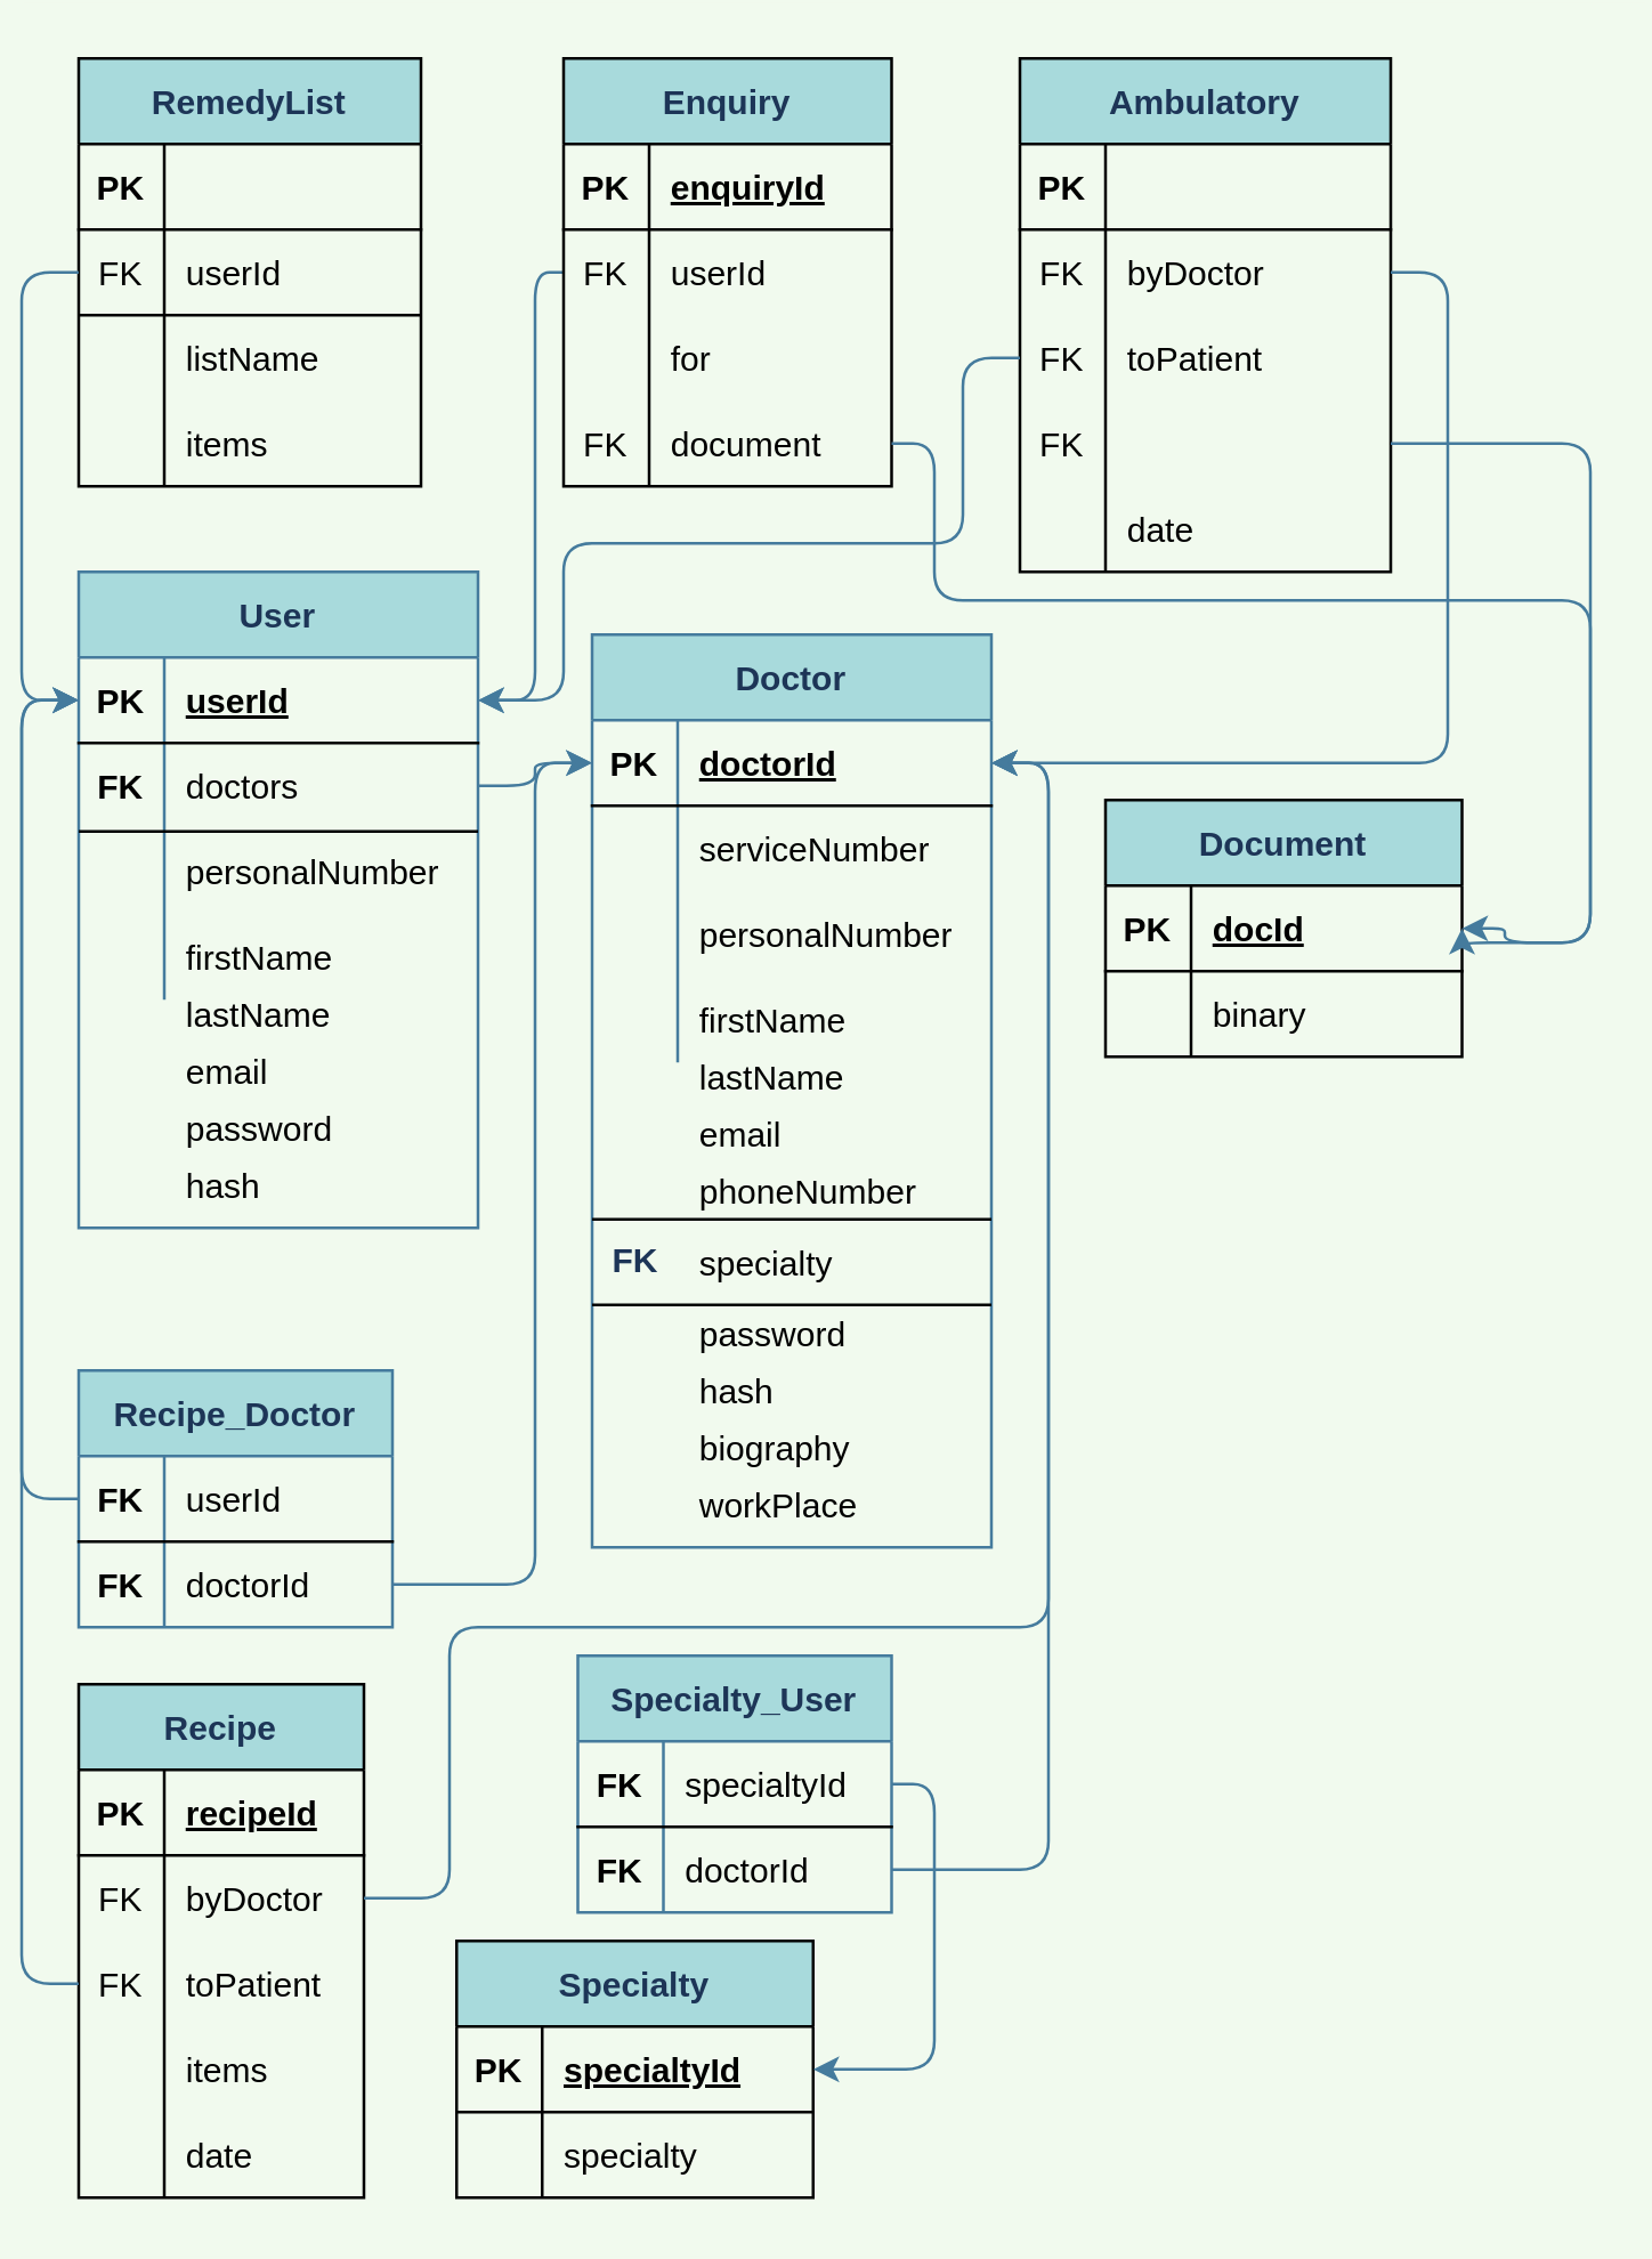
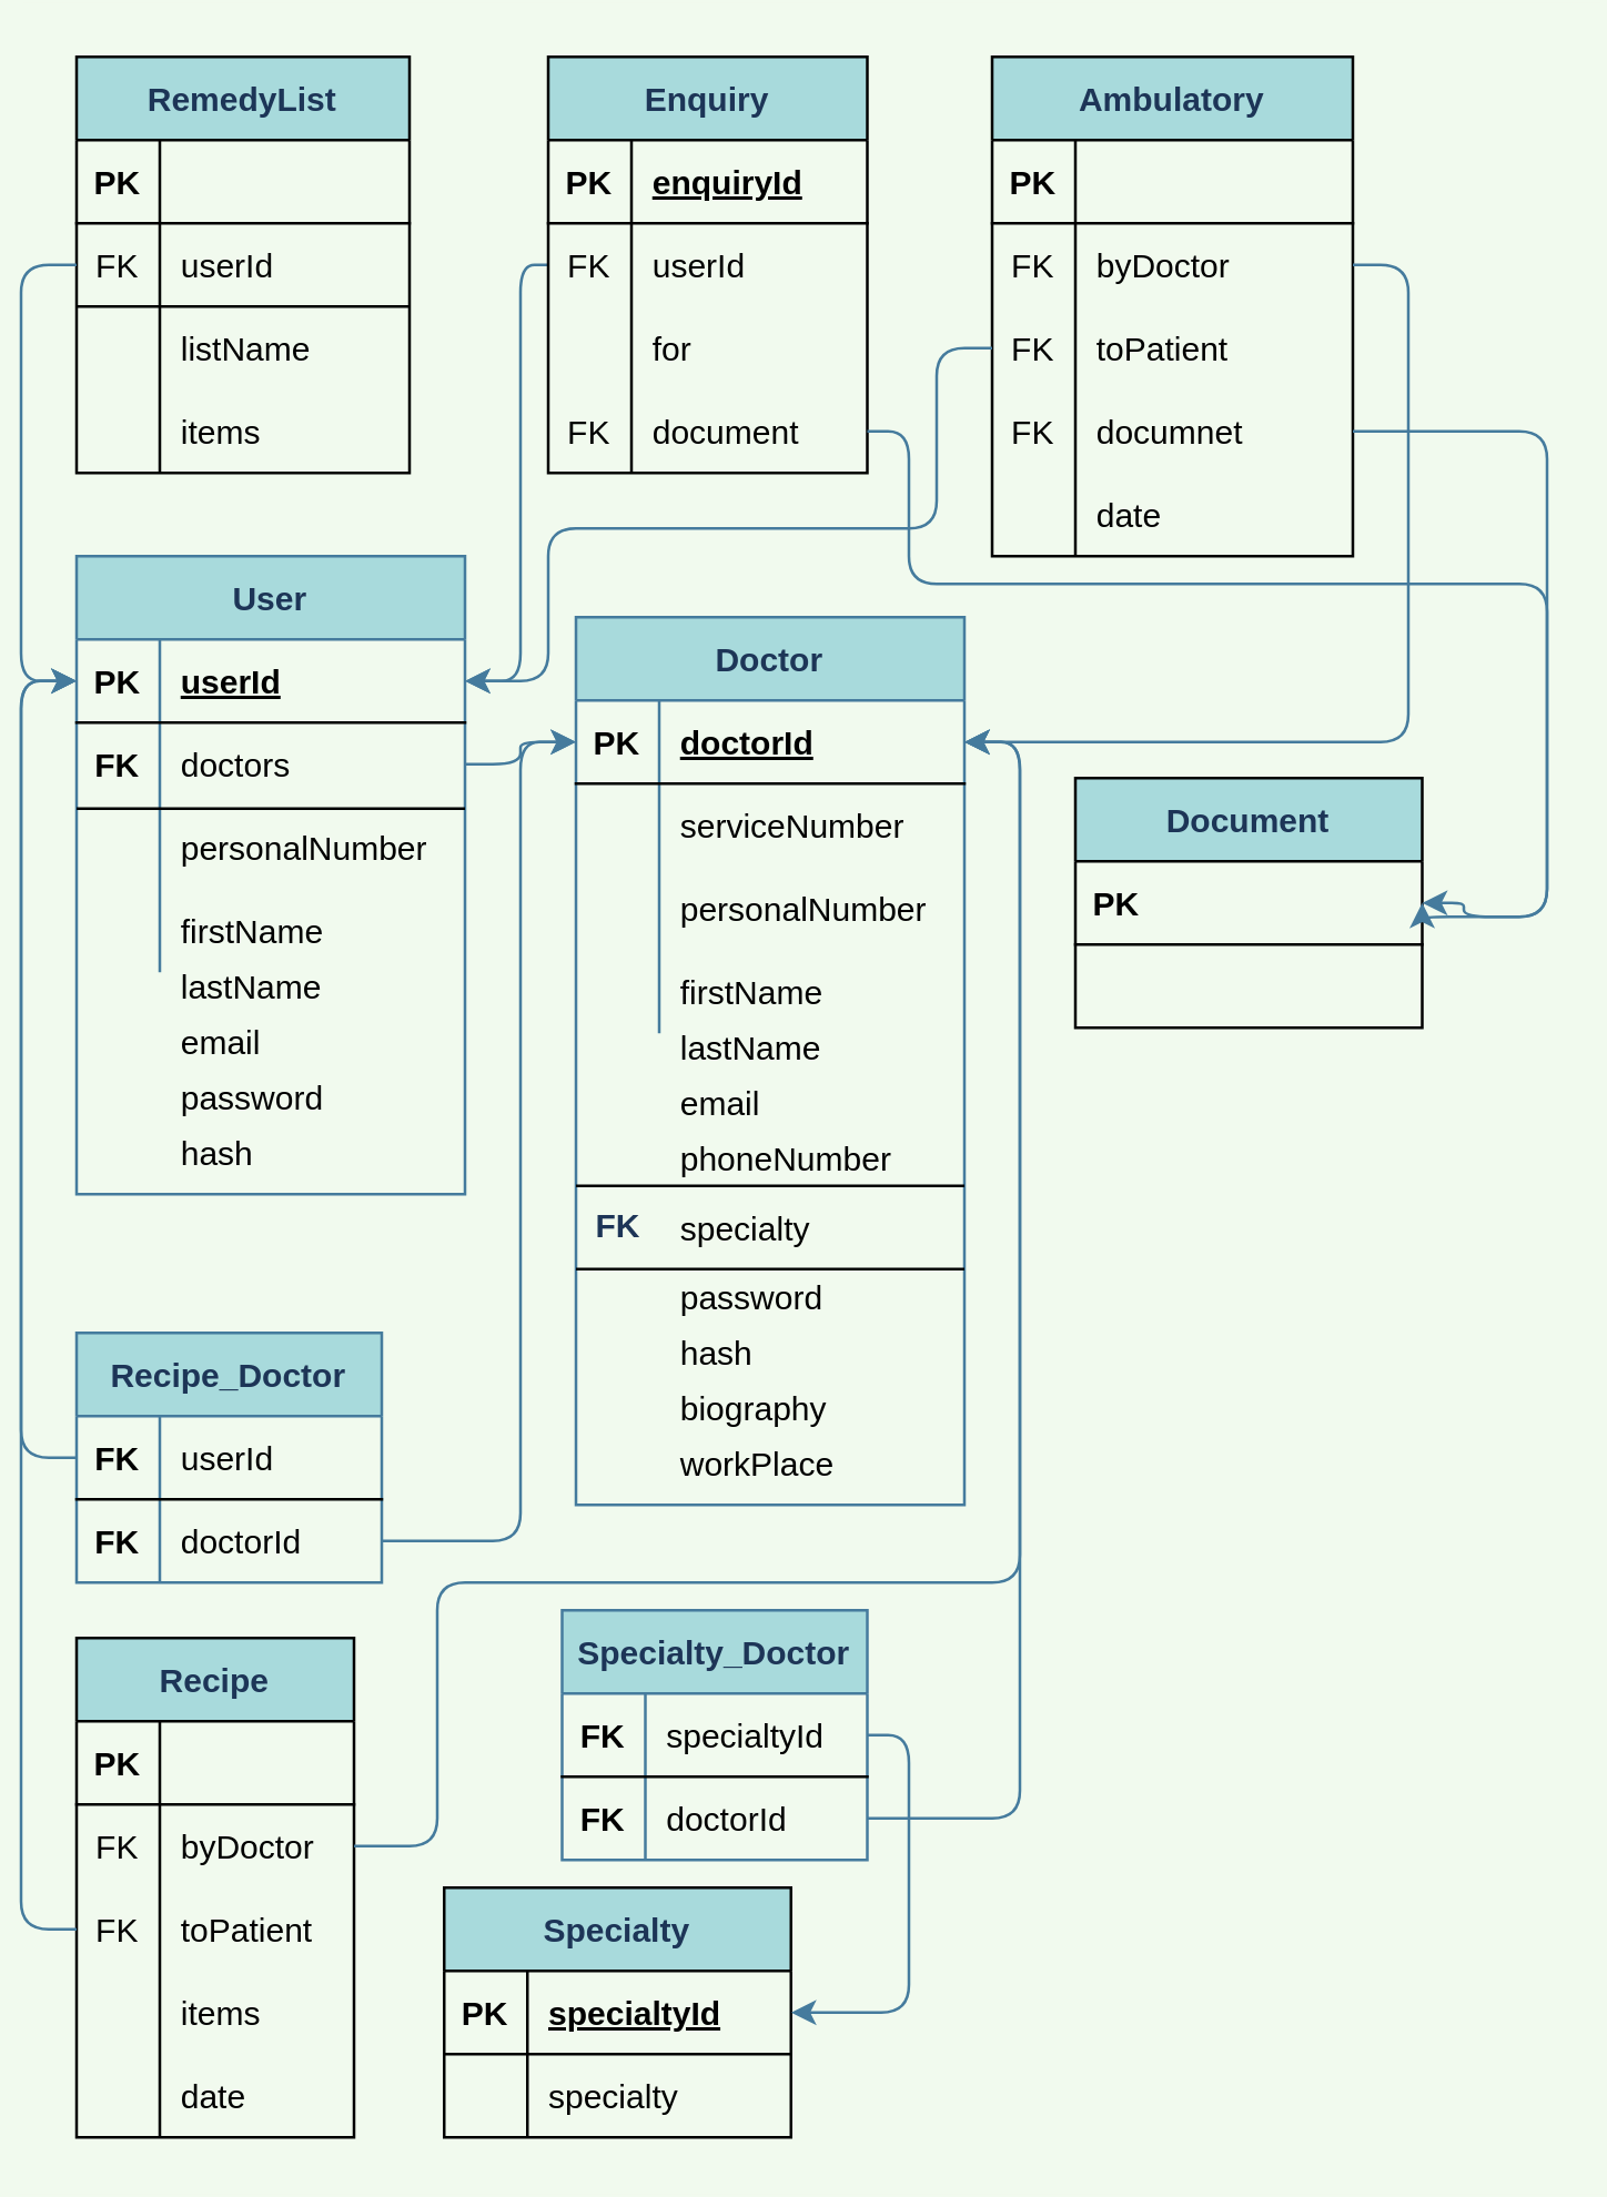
+ <mxCell id="121" value="documnet" style="shape=partialRectangle;connectable=0;fillColor=none;top=0;left=0;bottom=0;right=0;align=left;spacingLeft=6;overflow=hidden;" vertex="1" parent="119"><mxGeometry x="30" width="100" height="30" as="geometry" /></mxCell>
- <mxCell id="144" value="docId" style="shape=partialRectangle;connectable=0;fillColor=none;top=0;left=0;bottom=0;right=0;align=left;spacingLeft=6;fontStyle=5;overflow=hidden;" vertex="1" parent="142"><mxGeometry x="30" width="95" height="30" as="geometry" /></mxCell>
- <mxCell id="147" value="binary" style="shape=partialRectangle;connectable=0;fillColor=none;top=0;left=0;bottom=0;right=0;align=left;spacingLeft=6;overflow=hidden;" vertex="1" parent="145"><mxGeometry x="30" width="95" height="30" as="geometry" /></mxCell>
- <mxCell id="102" value="Specialty_User" style="shape=table;startSize=30;container=1;collapsible=1;childLayout=tableLayout;fixedRows=1;rowLines=0;fontStyle=1;align=center;resizeLast=1;rounded=0;sketch=0;strokeColor=#457B9D;fillColor=#A8DADC;fontColor=#1D3557;" vertex="1" parent="1"><mxGeometry x="195" y="580" width="110" height="90" as="geometry" /></mxCell>
+ <mxCell id="102" value="Specialty_Doctor" style="shape=table;startSize=30;container=1;collapsible=1;childLayout=tableLayout;fixedRows=1;rowLines=0;fontStyle=1;align=center;resizeLast=1;rounded=0;sketch=0;strokeColor=#457B9D;fillColor=#A8DADC;fontColor=#1D3557;" vertex="1" parent="1"><mxGeometry x="195" y="580" width="110" height="90" as="geometry" /></mxCell>
- <mxCell id="79" value="recipeId" style="shape=partialRectangle;connectable=0;fillColor=none;top=0;left=0;bottom=0;right=0;align=left;spacingLeft=6;fontStyle=5;overflow=hidden;" vertex="1" parent="77"><mxGeometry x="30" width="70" height="30" as="geometry" /></mxCell>
